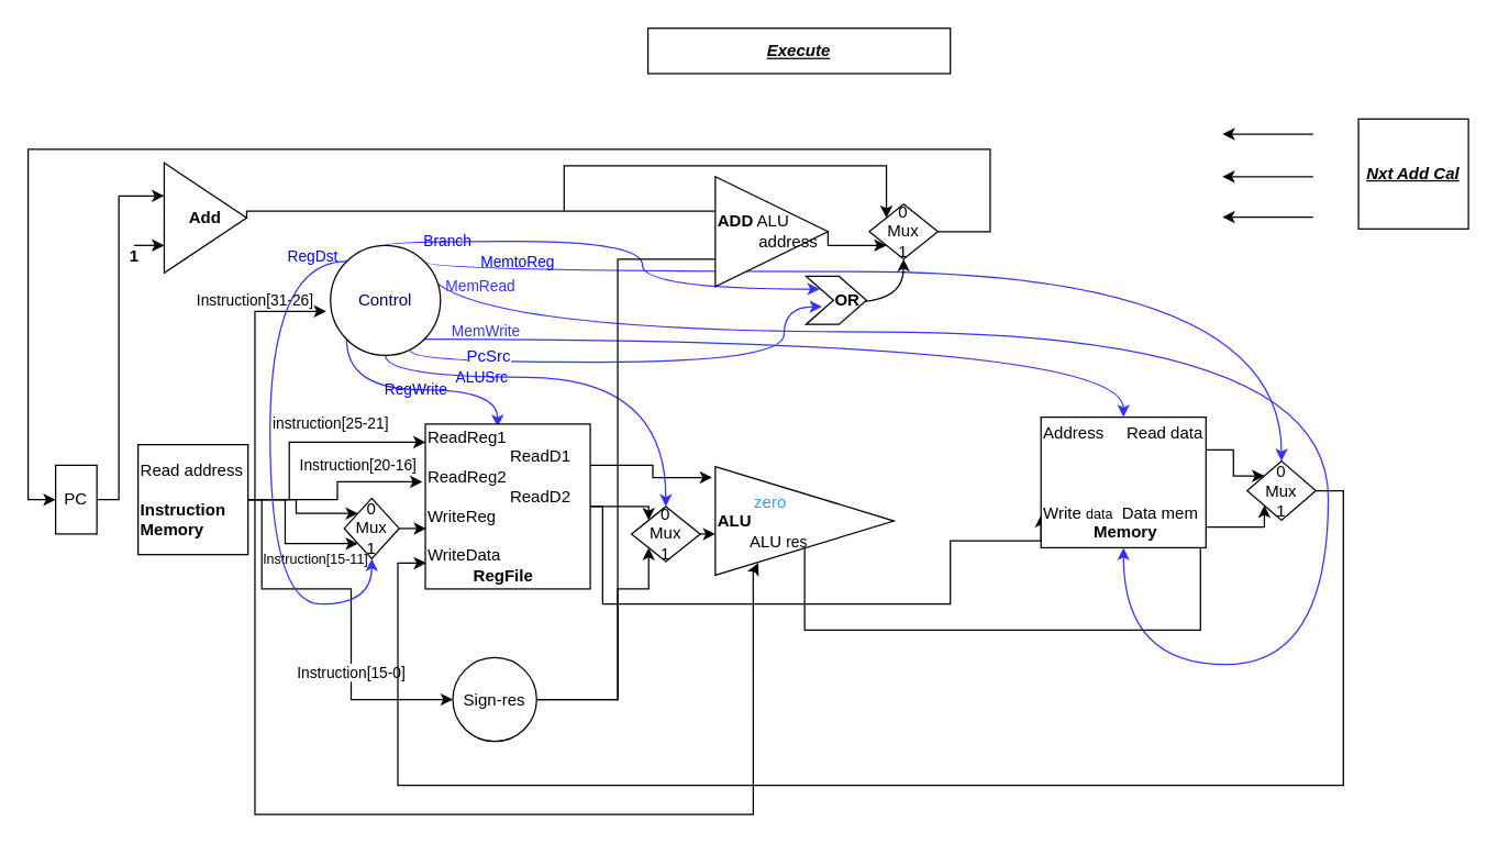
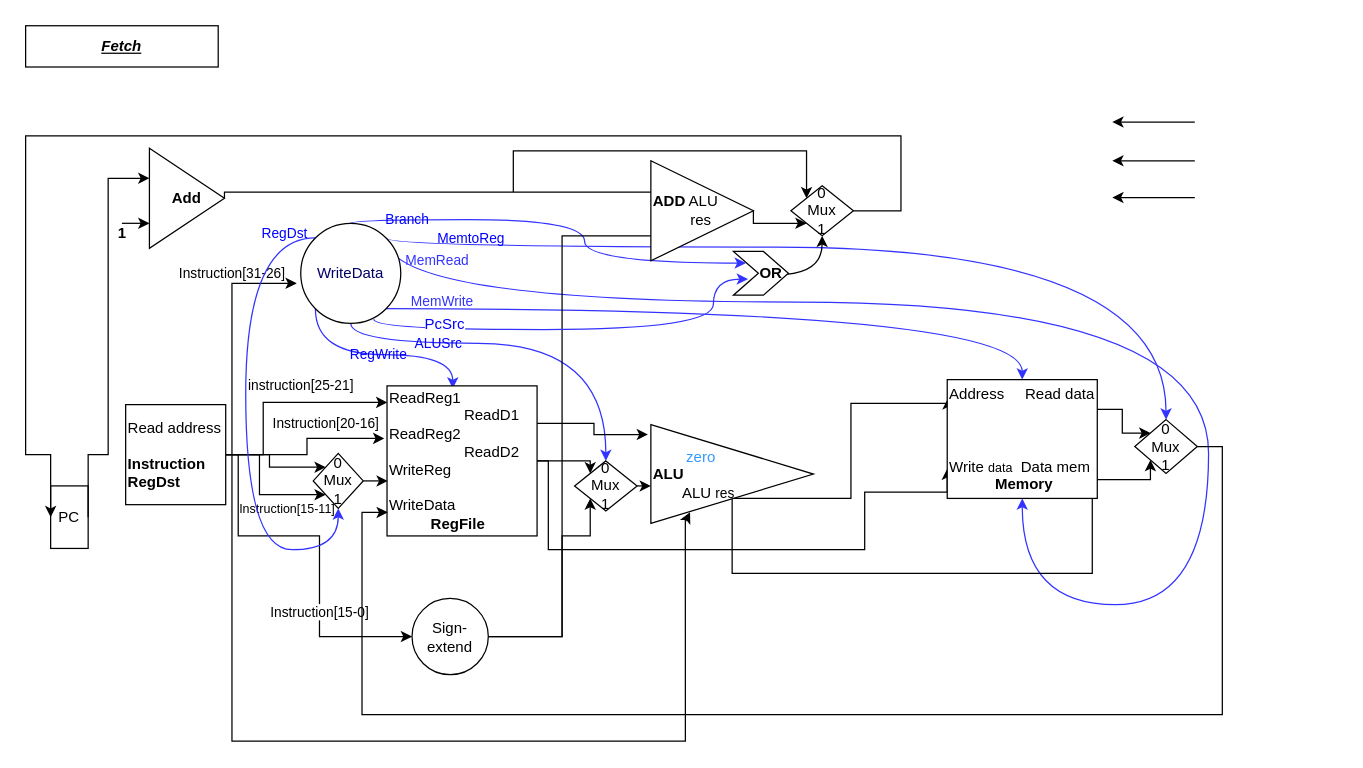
+ <mxCell id="49" value="&lt;b&gt;&lt;i&gt;&lt;u&gt;Fetch&lt;/u&gt;&lt;/i&gt;&lt;/b&gt;" style="rounded=0;whiteSpace=wrap;html=1;" parent="1" vertex="1"><mxGeometry y="20" width="154" height="33" as="geometry" x="20" /></mxCell>
- <mxCell id="50" value="&lt;b&gt;&lt;i&gt;&lt;u&gt;Execute&lt;/u&gt;&lt;/i&gt;&lt;/b&gt;" style="rounded=0;whiteSpace=wrap;html=1;" parent="1" vertex="1"><mxGeometry x="471" y="20" width="220" height="33" as="geometry" /></mxCell>
- <mxCell id="51" value="&lt;b&gt;&lt;i&gt;&lt;u&gt;Nxt Add Cal&lt;/u&gt;&lt;/i&gt;&lt;/b&gt;" style="whiteSpace=wrap;html=1;aspect=fixed;" parent="1" vertex="1"><mxGeometry x="988" y="86" width="80" height="80" as="geometry" /></mxCell>
- <mxCell id="32" value="&lt;b&gt;ADD&lt;/b&gt; ALU&lt;br&gt;&amp;nbsp; &amp;nbsp; &amp;nbsp; &amp;nbsp; &amp;nbsp;address" style="triangle;whiteSpace=wrap;html=1;align=left;" parent="1" vertex="1"><mxGeometry x="520" y="128" width="82" height="80" as="geometry" /></mxCell>
+ <mxCell id="32" value="&lt;b&gt;ADD&lt;/b&gt; ALU&lt;br&gt;&amp;nbsp; &amp;nbsp; &amp;nbsp; &amp;nbsp; &amp;nbsp;res" style="triangle;whiteSpace=wrap;html=1;align=left;" parent="1" vertex="1"><mxGeometry x="520" y="128" width="82" height="80" as="geometry" /></mxCell>
- <mxCell id="21" value="&lt;font color=&quot;#000066&quot;&gt;Control&lt;/font&gt;" style="ellipse;whiteSpace=wrap;html=1;aspect=fixed;" parent="1" vertex="1"><mxGeometry x="240" y="178" width="80" height="80" as="geometry" /></mxCell>
+ <mxCell id="21" value="&lt;font color=&quot;#000066&quot;&gt;WriteData&lt;/font&gt;" style="ellipse;whiteSpace=wrap;html=1;aspect=fixed;" parent="1" vertex="1"><mxGeometry x="240" y="178" width="80" height="80" as="geometry" /></mxCell>
- <mxCell id="2" value="PC" style="rounded=0;whiteSpace=wrap;html=1;" parent="1" vertex="1"><mxGeometry x="40" y="338" width="30" height="50" as="geometry" /></mxCell>
+ <mxCell id="2" value="PC" style="rounded=0;whiteSpace=wrap;html=1;" parent="1" vertex="1"><mxGeometry x="40" y="388" width="30" height="50" as="geometry" /></mxCell>
- <mxCell id="13" value="Read address&lt;br&gt;&lt;br&gt;&lt;b&gt;Instruction Memory&lt;/b&gt;" style="whiteSpace=wrap;html=1;aspect=fixed;align=left;" parent="1" vertex="1"><mxGeometry x="100" y="323" width="80" height="80" as="geometry" /></mxCell>
+ <mxCell id="13" value="Read address&lt;br&gt;&lt;br&gt;&lt;b&gt;Instruction RegDst&lt;/b&gt;" style="whiteSpace=wrap;html=1;aspect=fixed;align=left;" parent="1" vertex="1"><mxGeometry x="100" y="323" width="80" height="80" as="geometry" /></mxCell>
+ <mxCell id="35" style="edgeStyle=orthogonalEdgeStyle;rounded=0;orthogonalLoop=1;jettySize=auto;html=1;entryX=0.005;entryY=0.157;entryDx=0;entryDy=0;entryPerimeter=0;" parent="1" source="39" target="43" edge="1"><mxGeometry relative="1" as="geometry"><Array as="points"><mxPoint x="680" y="398" /><mxPoint x="680" y="322" /></Array></mxGeometry></mxCell>
- <mxCell id="30" value="Sign-res" style="ellipse;whiteSpace=wrap;html=1;aspect=fixed;" parent="1" vertex="1"><mxGeometry x="329" y="478" width="61" height="61" as="geometry" /></mxCell>
+ <mxCell id="30" value="Sign-extend" style="ellipse;whiteSpace=wrap;html=1;aspect=fixed;" parent="1" vertex="1"><mxGeometry x="329" y="478" width="61" height="61" as="geometry" /></mxCell>
